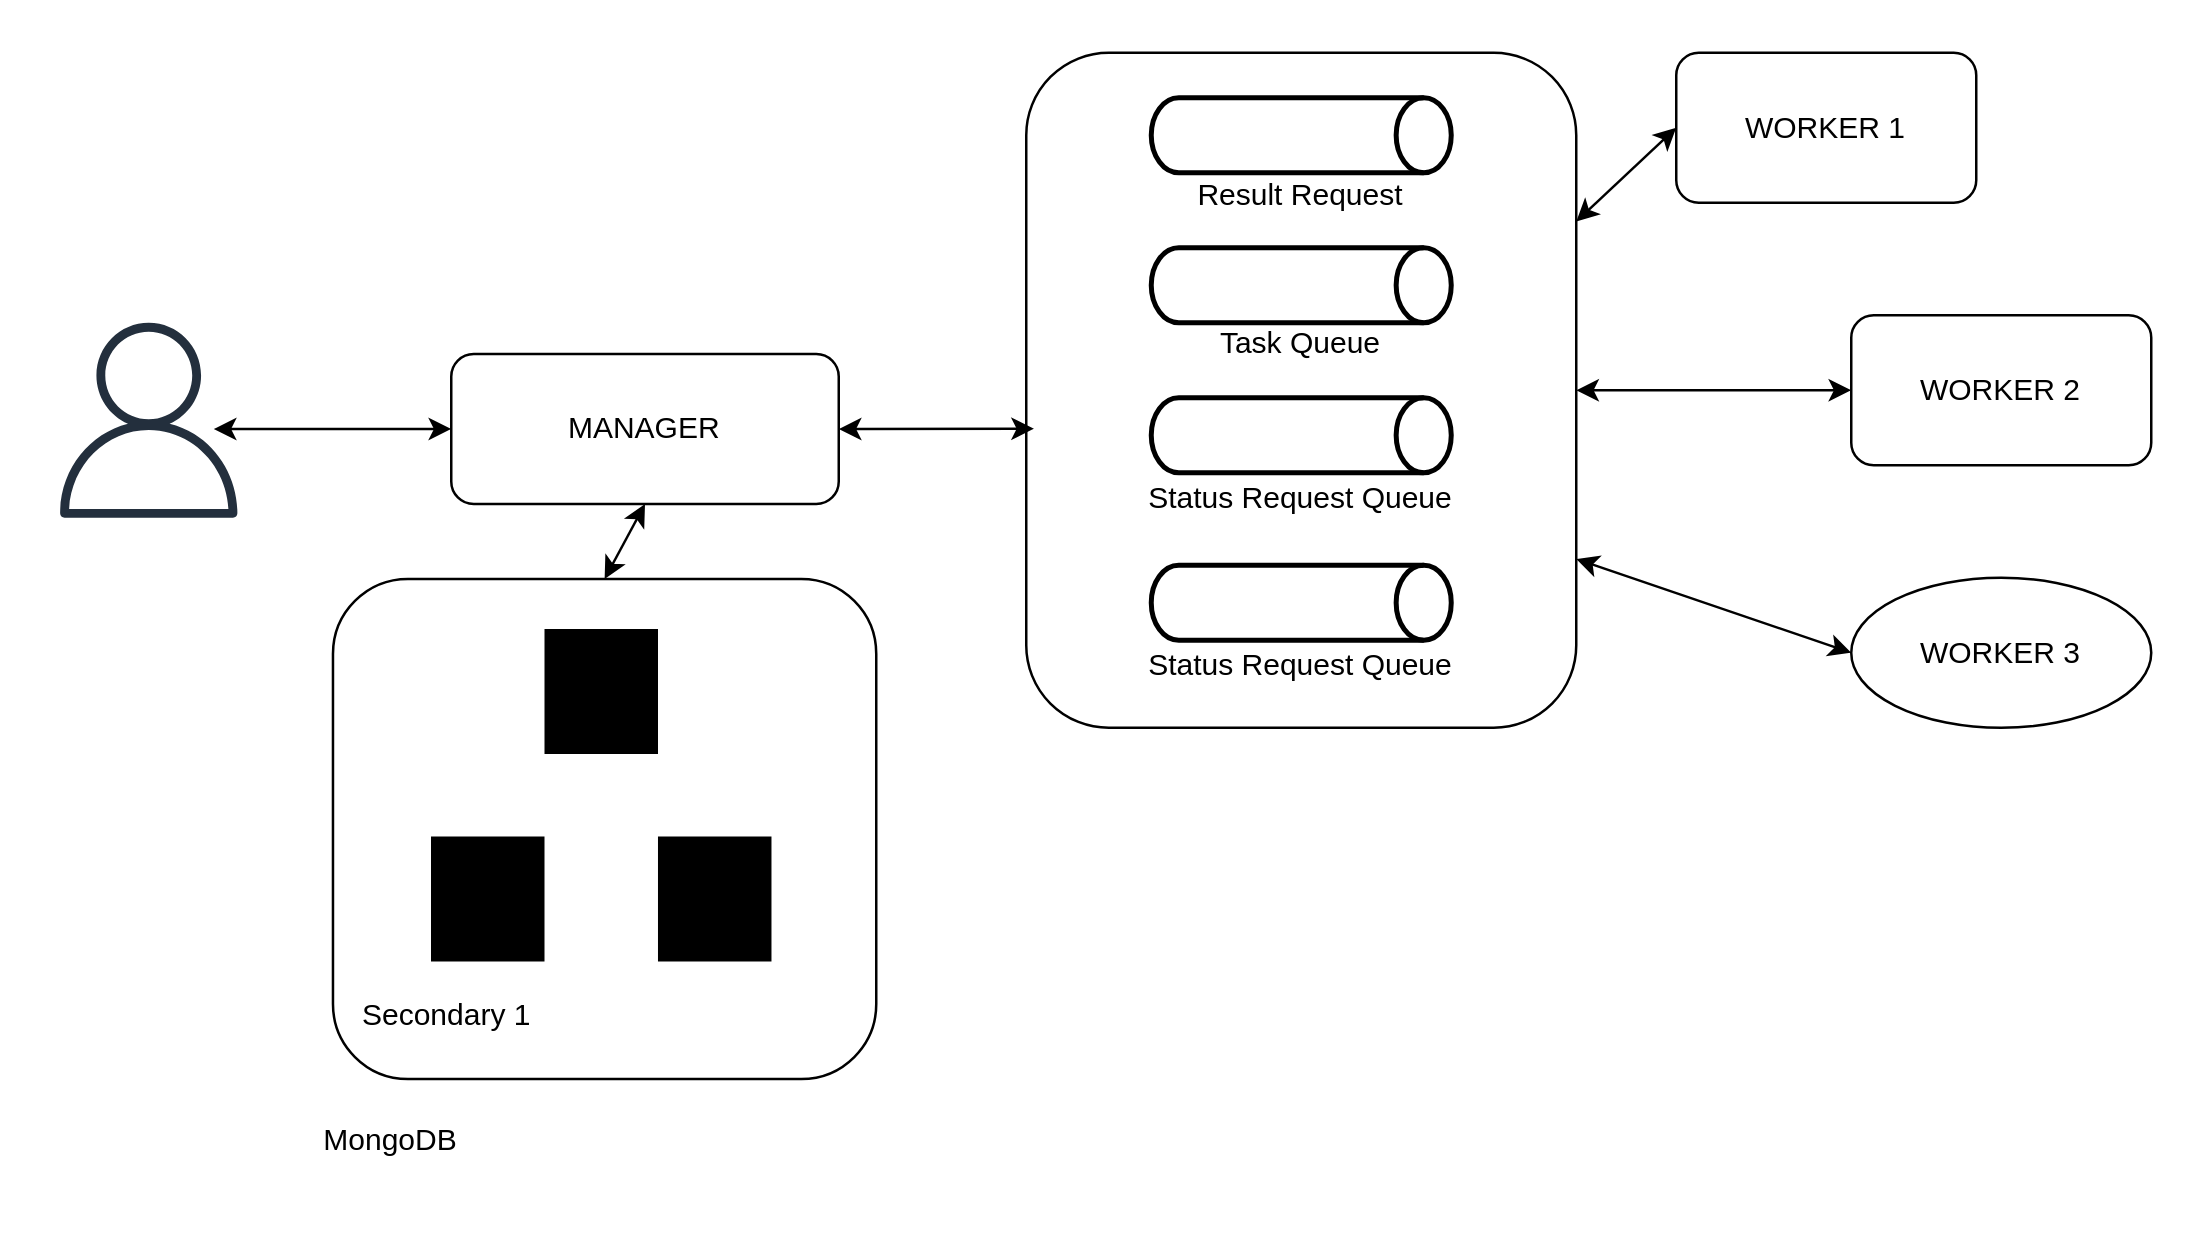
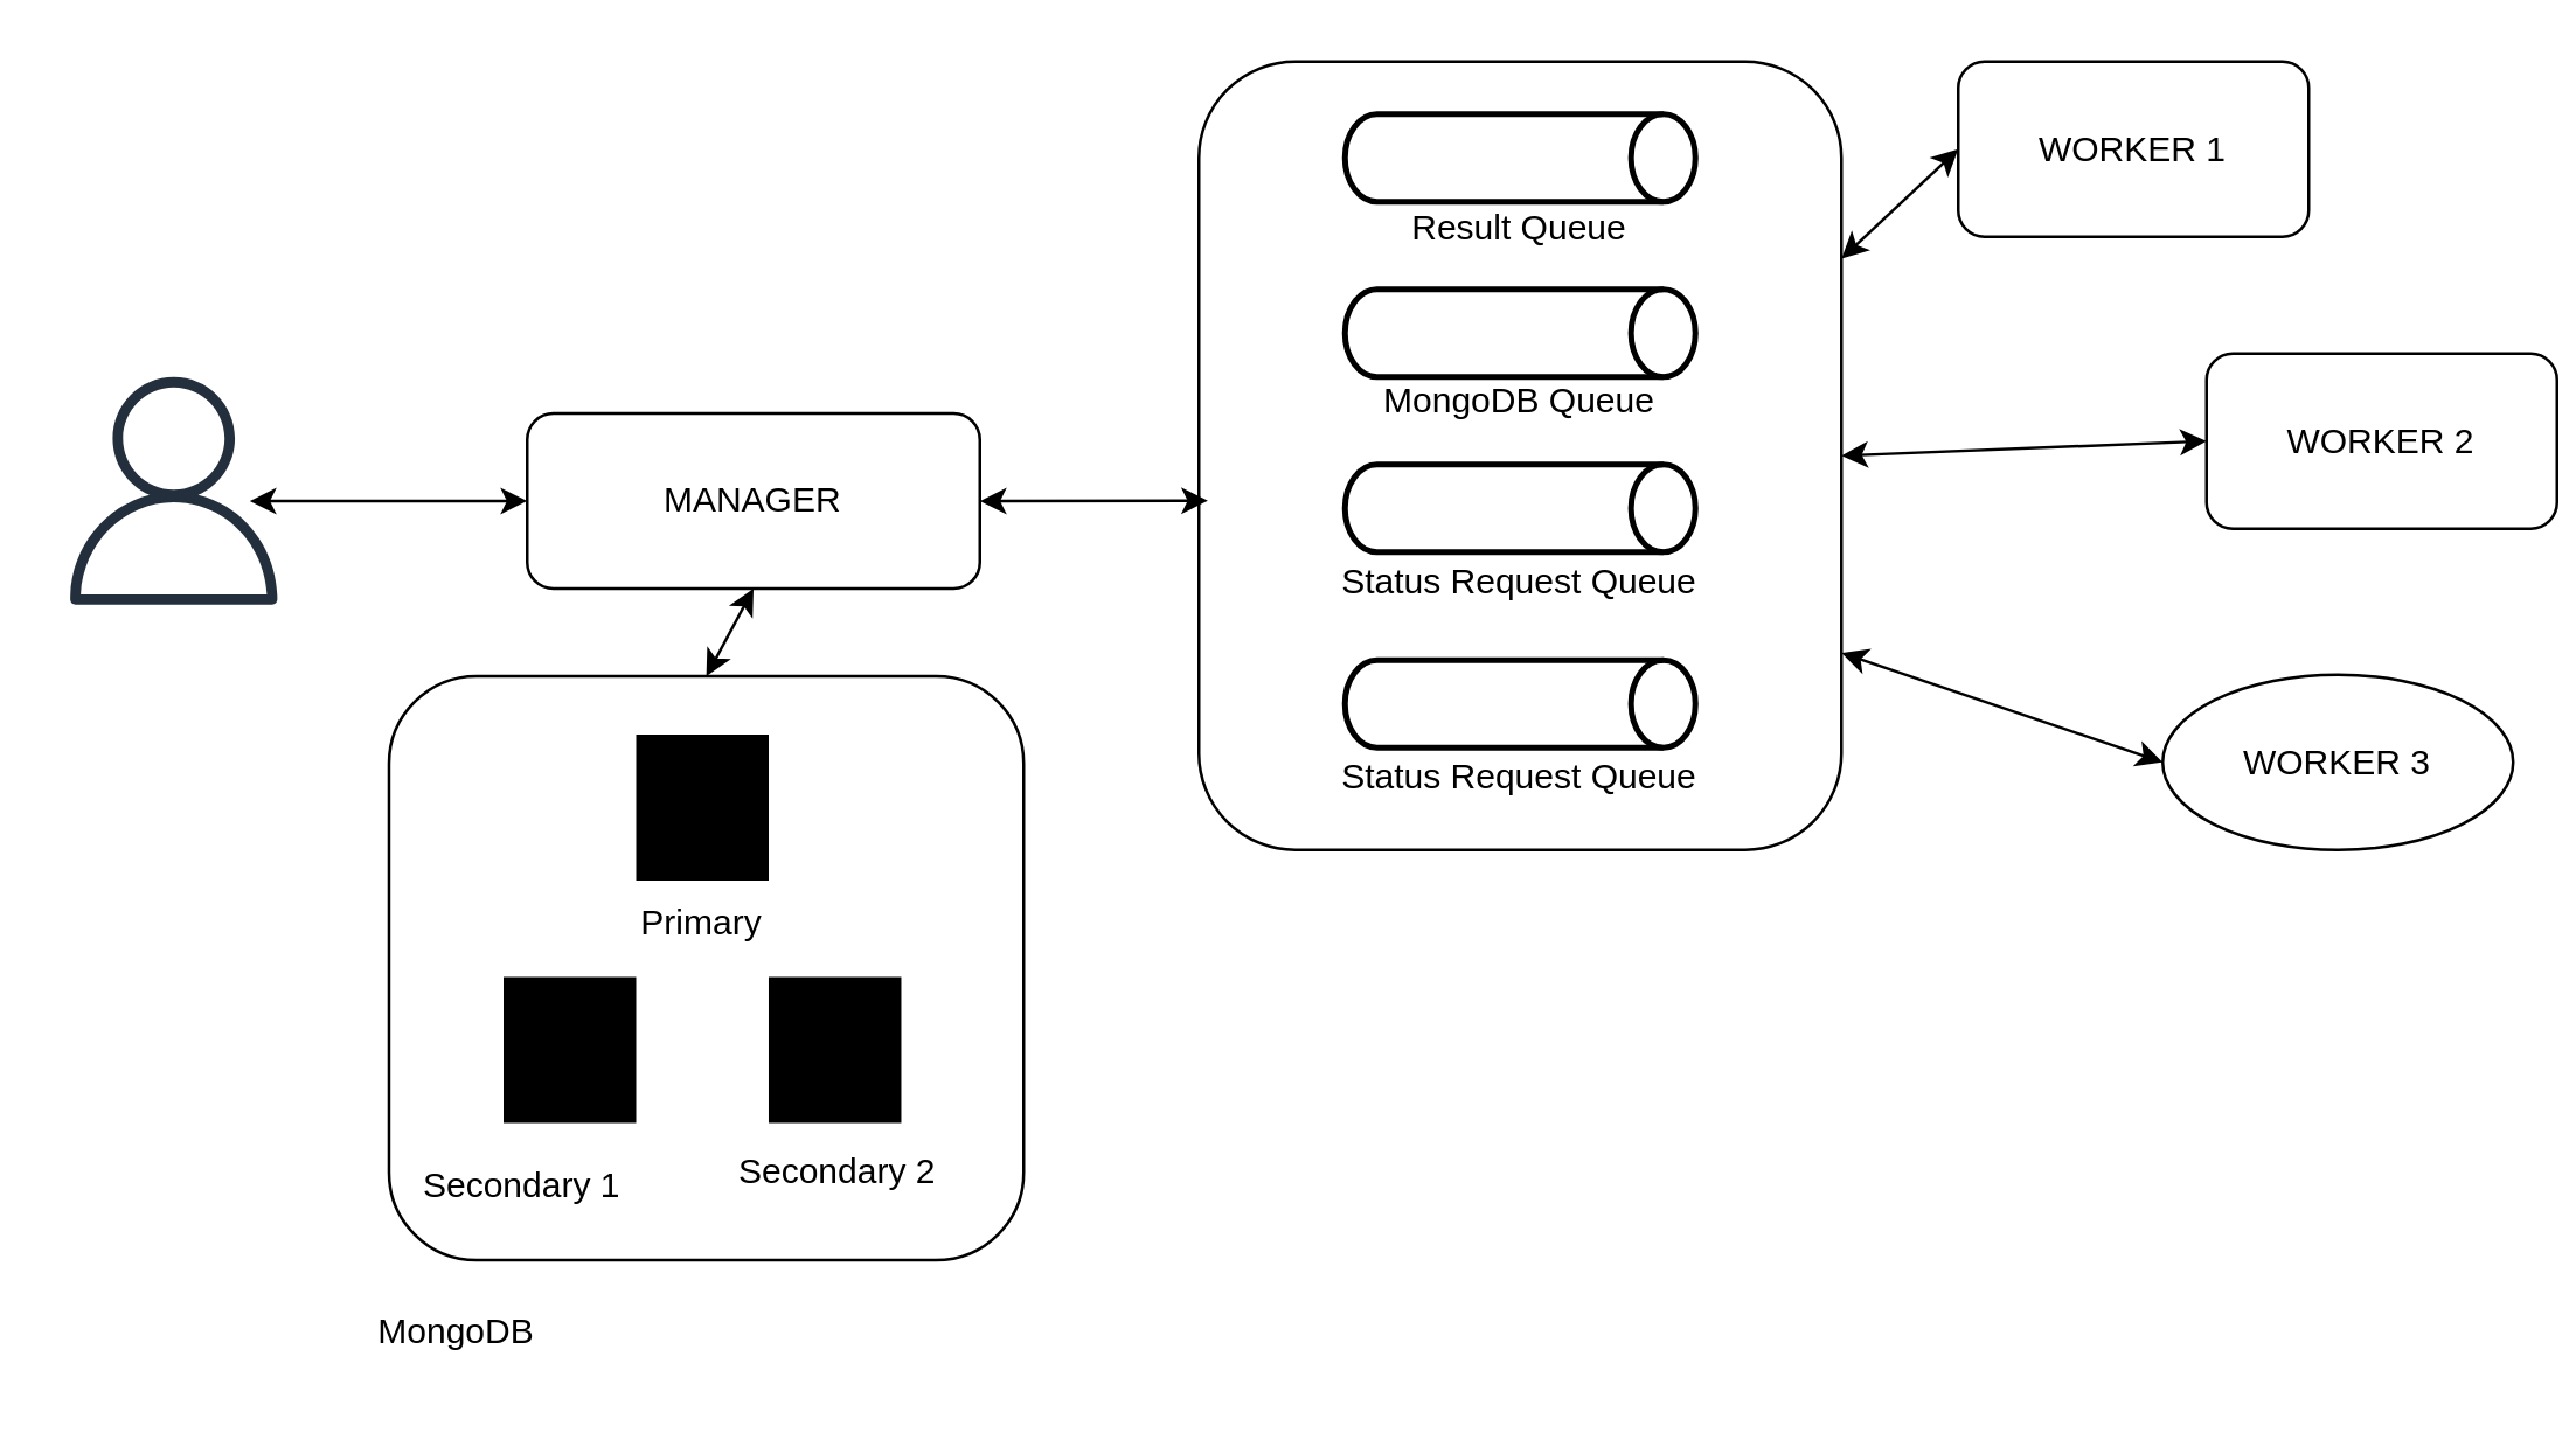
- <mxCell id="15" value="Result Request" style="text;html=1;align=center;verticalAlign=middle;whiteSpace=wrap;rounded=0;" vertex="1" parent="1"><mxGeometry x="460" y="62.5" width="120" height="30" as="geometry" /></mxCell>
+ <mxCell id="15" value="Result Queue" style="text;html=1;align=center;verticalAlign=middle;whiteSpace=wrap;rounded=0;" vertex="1" parent="1"><mxGeometry x="460" y="62.5" width="120" height="30" as="geometry" /></mxCell>
- <mxCell id="16" value="Task Queue" style="text;html=1;align=center;verticalAlign=middle;whiteSpace=wrap;rounded=0;" vertex="1" parent="1"><mxGeometry x="460" y="121.5" width="120" height="30" as="geometry" /></mxCell>
+ <mxCell id="16" value="MongoDB Queue" style="text;html=1;align=center;verticalAlign=middle;whiteSpace=wrap;rounded=0;" vertex="1" parent="1"><mxGeometry x="460" y="121.5" width="120" height="30" as="geometry" /></mxCell>
- <mxCell id="25" value="WORKER 2" style="rounded=1;whiteSpace=wrap;html=1;" vertex="1" parent="1"><mxGeometry x="740" y="125.5" width="120" height="60" as="geometry" /></mxCell>
+ <mxCell id="25" value="WORKER 2" style="rounded=1;whiteSpace=wrap;html=1;" vertex="1" parent="1"><mxGeometry x="755" y="120.5" width="120" height="60" as="geometry" /></mxCell>
+ <mxCell id="7" value="Primary" style="text;html=1;align=center;verticalAlign=middle;whiteSpace=wrap;rounded=0;" vertex="1" parent="1"><mxGeometry x="210" y="301" width="60" height="30" as="geometry" /></mxCell>
+ <mxCell id="9" value="Secondary 2" style="text;html=1;align=center;verticalAlign=middle;whiteSpace=wrap;rounded=0;" vertex="1" parent="1"><mxGeometry x="249.39" y="386" width="74.61" height="30" as="geometry" /></mxCell>
